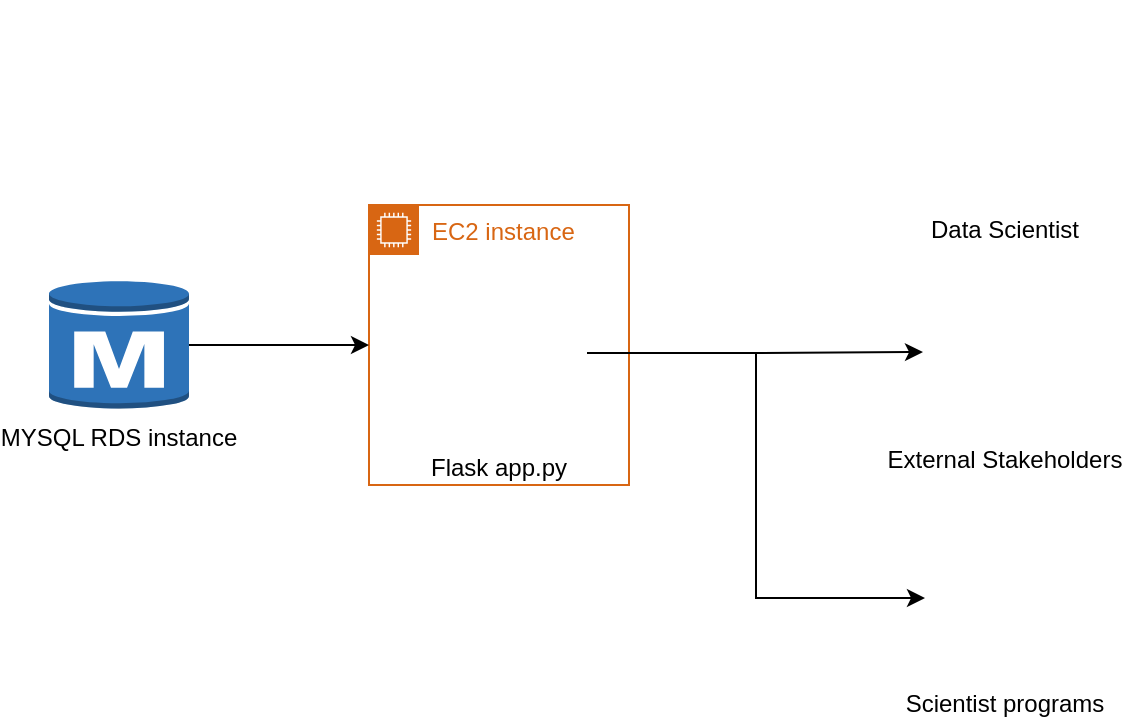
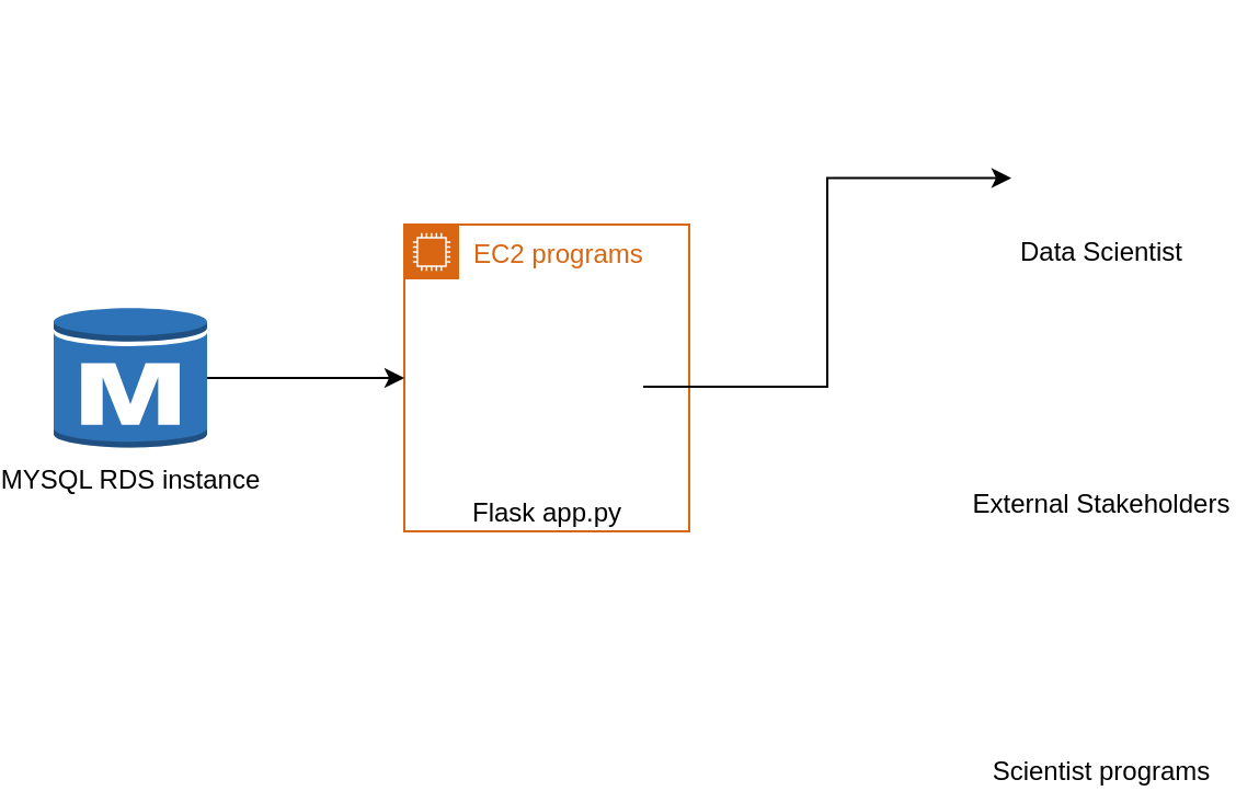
+ <mxCell id="9" style="edgeStyle=orthogonalEdgeStyle;rounded=0;orthogonalLoop=1;jettySize=auto;html=1;entryX=0;entryY=0.75;entryDx=0;entryDy=0;" edge="1" parent="1" source="3" target="6"><mxGeometry relative="1" as="geometry" /></mxCell>
- <mxCell id="2" value="EC2 instance" style="points=[[0,0],[0.25,0],[0.5,0],[0.75,0],[1,0],[1,0.25],[1,0.5],[1,0.75],[1,1],[0.75,1],[0.5,1],[0.25,1],[0,1],[0,0.75],[0,0.5],[0,0.25]];outlineConnect=0;gradientColor=none;html=1;whiteSpace=wrap;fontSize=12;fontStyle=0;container=1;pointerEvents=0;collapsible=0;recursiveResize=0;shape=mxgraph.aws4.group;grIcon=mxgraph.aws4.group_ec2_instance_contents;strokeColor=#D86613;fillColor=none;verticalAlign=top;align=left;spacingLeft=30;fontColor=#D86613;dashed=0;" vertex="1" parent="1"><mxGeometry x="180" y="102" width="130" height="140" as="geometry" /></mxCell>
+ <mxCell id="2" value="EC2 programs" style="points=[[0,0],[0.25,0],[0.5,0],[0.75,0],[1,0],[1,0.25],[1,0.5],[1,0.75],[1,1],[0.75,1],[0.5,1],[0.25,1],[0,1],[0,0.75],[0,0.5],[0,0.25]];outlineConnect=0;gradientColor=none;html=1;whiteSpace=wrap;fontSize=12;fontStyle=0;container=1;pointerEvents=0;collapsible=0;recursiveResize=0;shape=mxgraph.aws4.group;grIcon=mxgraph.aws4.group_ec2_instance_contents;strokeColor=#D86613;fillColor=none;verticalAlign=top;align=left;spacingLeft=30;fontColor=#D86613;dashed=0;" vertex="1" parent="1"><mxGeometry x="180" y="102" width="130" height="140" as="geometry" /></mxCell>
- <mxCell id="10" style="edgeStyle=orthogonalEdgeStyle;rounded=0;orthogonalLoop=1;jettySize=auto;html=1;" edge="1" parent="1" source="3" target="7"><mxGeometry relative="1" as="geometry" /></mxCell>
- <mxCell id="11" style="edgeStyle=orthogonalEdgeStyle;rounded=0;orthogonalLoop=1;jettySize=auto;html=1;entryX=0;entryY=0.5;entryDx=0;entryDy=0;" edge="1" parent="1" source="3" target="8"><mxGeometry relative="1" as="geometry" /></mxCell>
